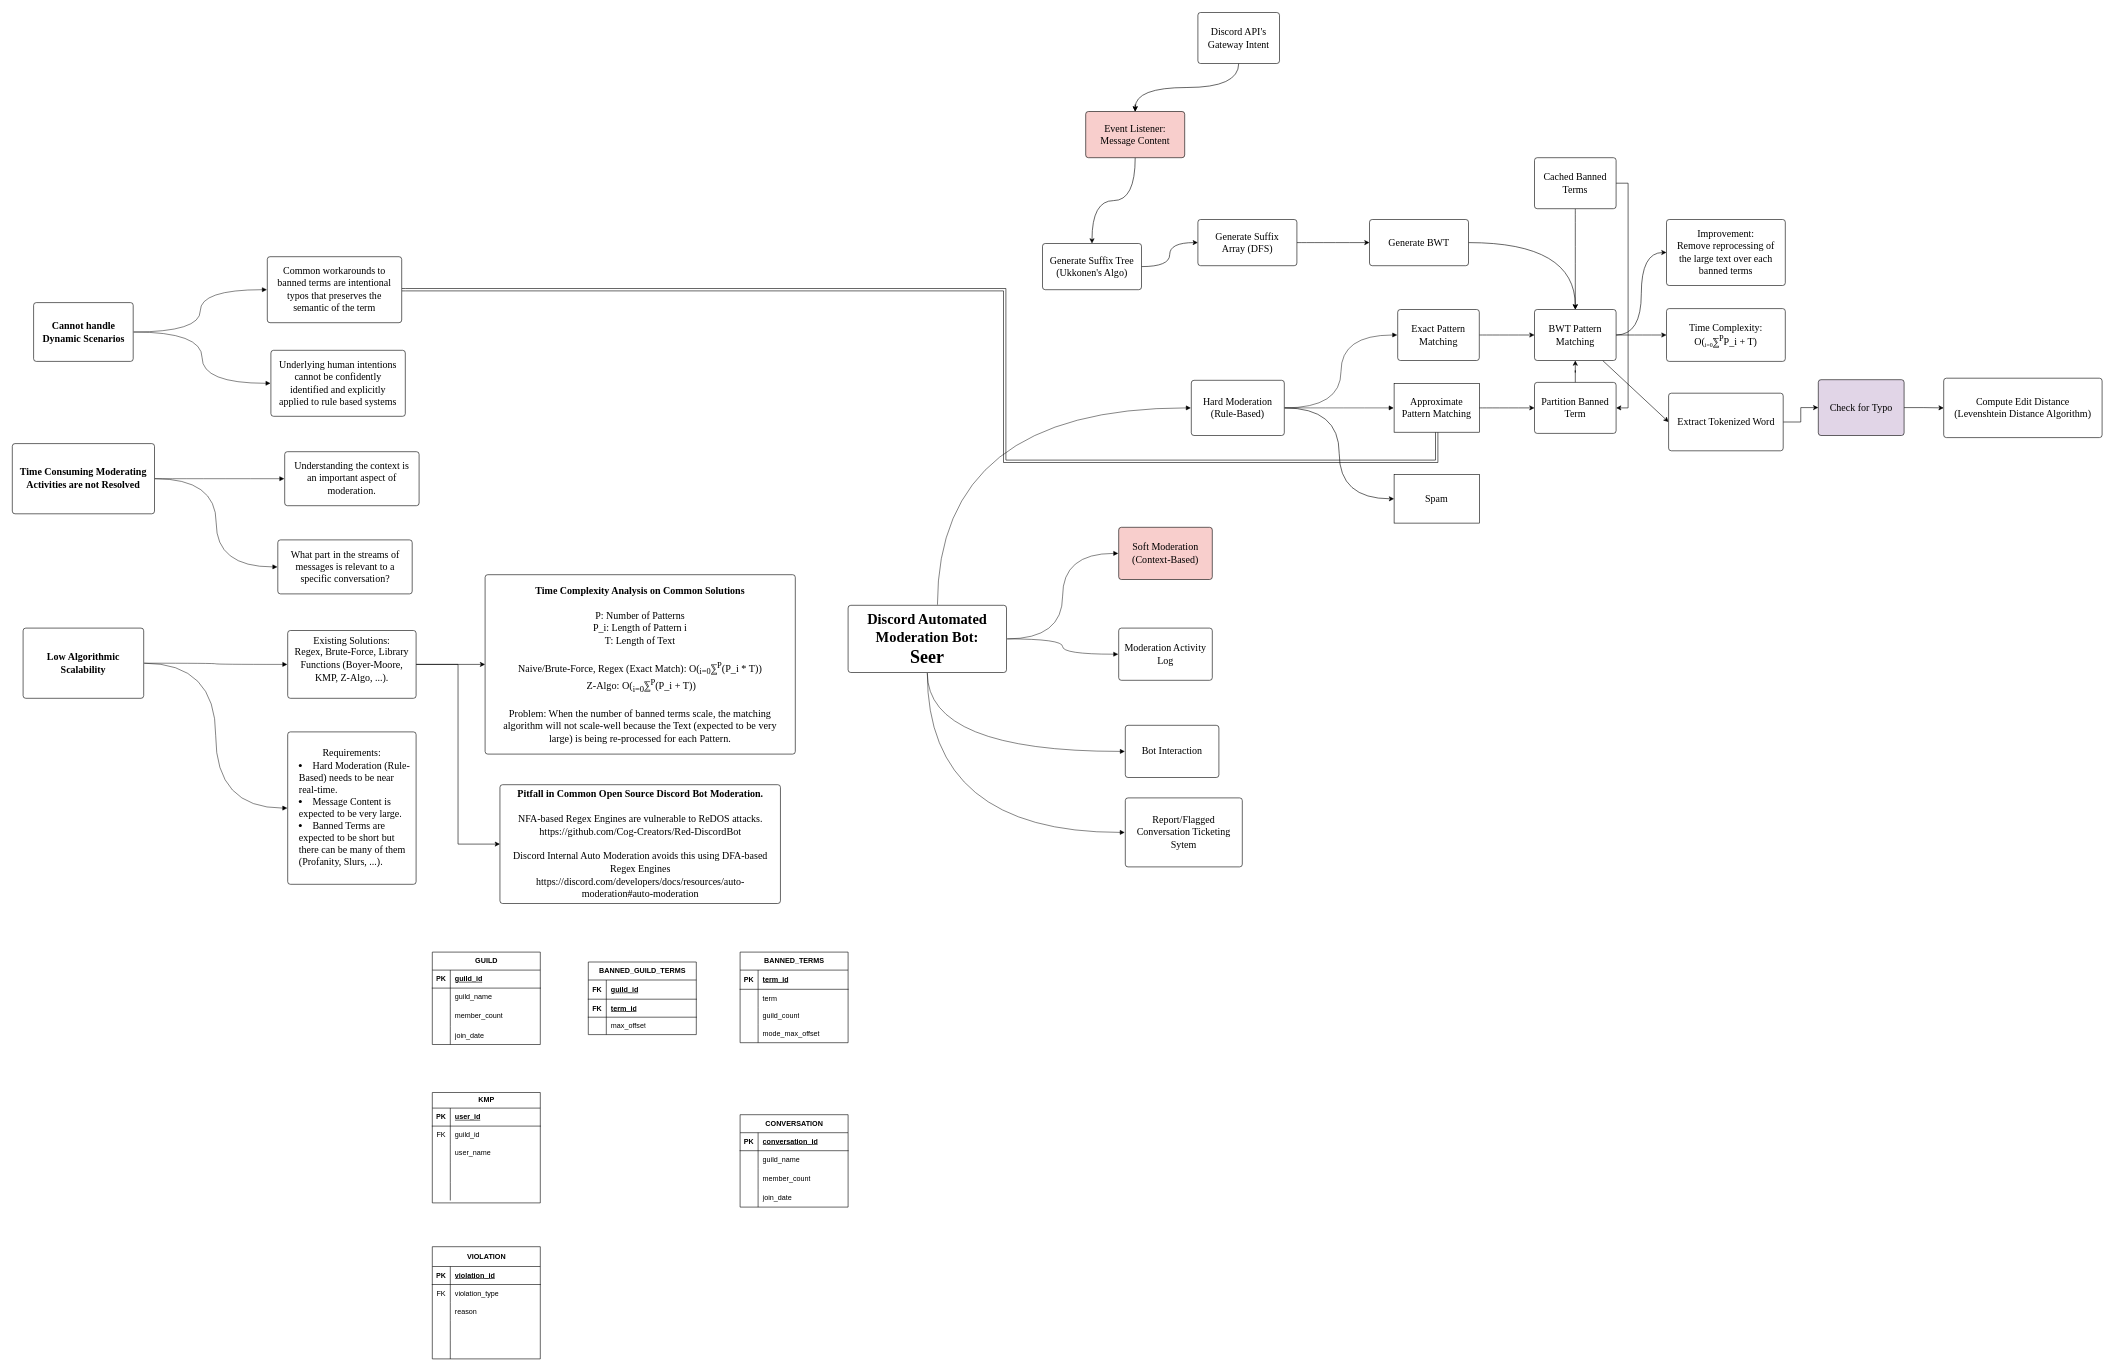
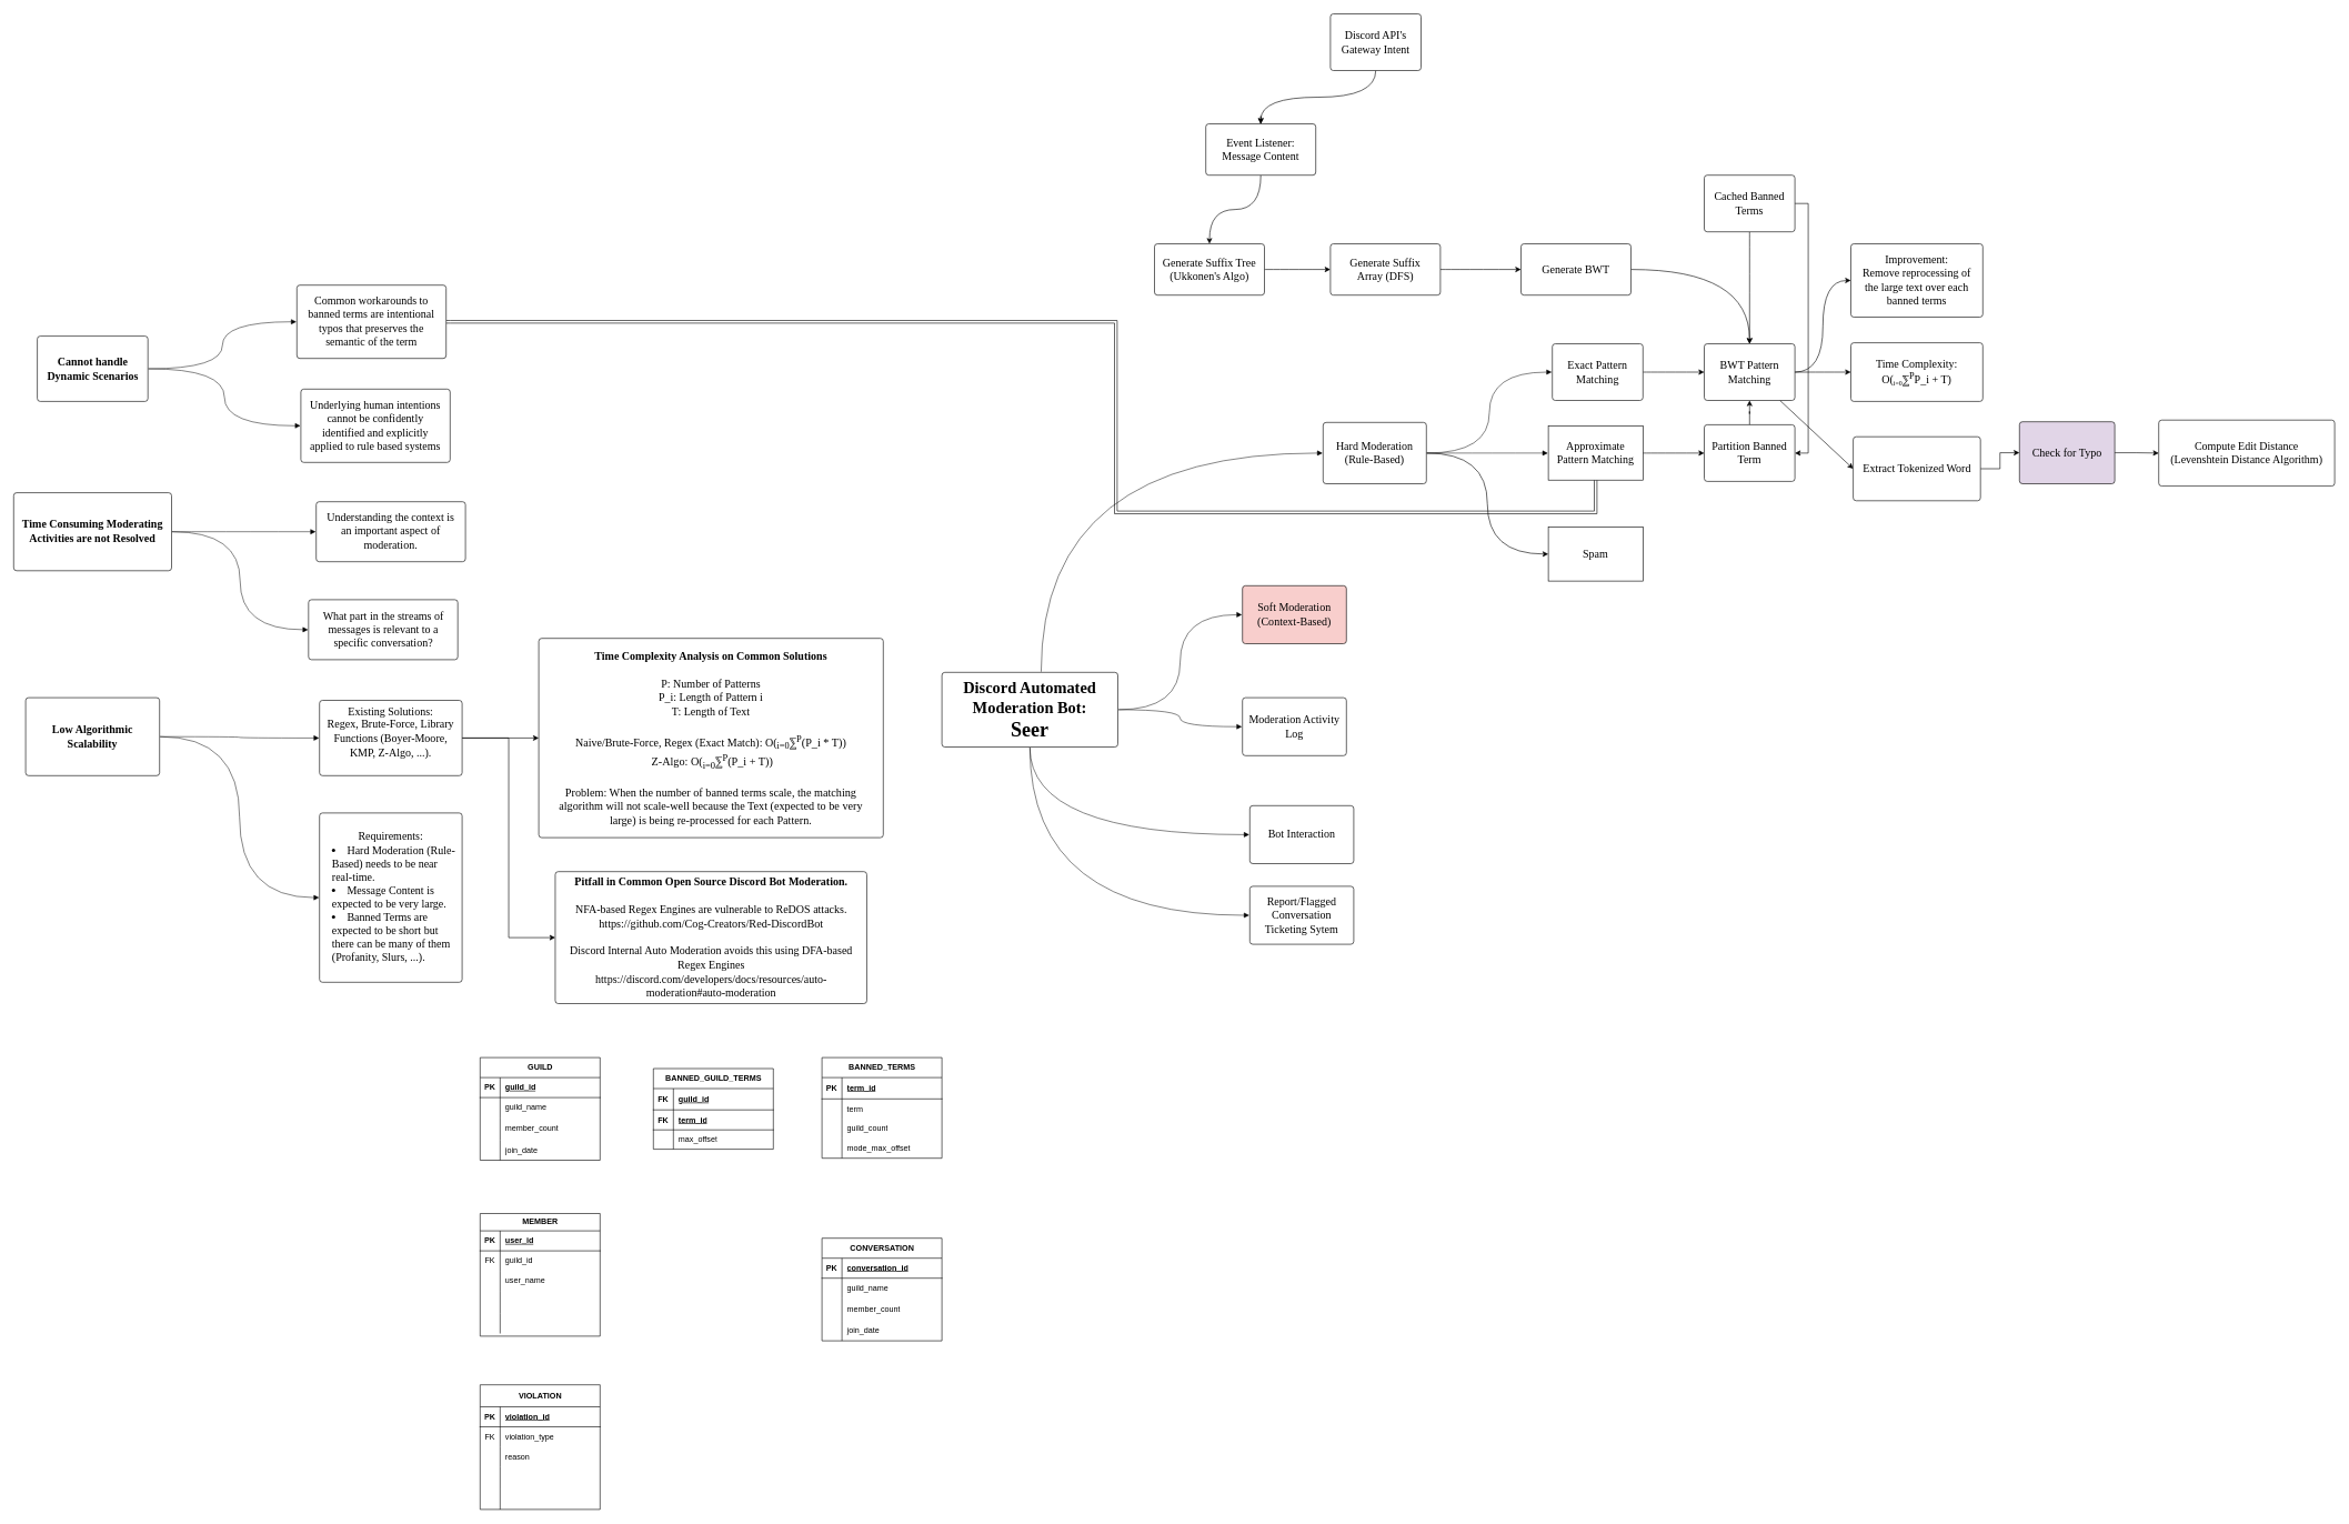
- <mxCell id="43" value="Event Listener:&lt;br&gt;Message Content" style="html=1;overflow=block;blockSpacing=1;whiteSpace=wrap;fontSize=16.7;fontFamily=Liberation Serif;spacing=9;strokeOpacity=100;rounded=1;absoluteArcSize=1;arcSize=9;strokeWidth=NaN;lucidId=.oArof~L8ejZ;fillColor=#f8cecc;" parent="1" vertex="1"><mxGeometry x="1809" y="185" width="165" height="77" as="geometry" /></mxCell>
+ <mxCell id="43" value="Event Listener:&lt;br&gt;Message Content" style="html=1;overflow=block;blockSpacing=1;whiteSpace=wrap;fontSize=16.7;fontFamily=Liberation Serif;spacing=9;strokeOpacity=100;rounded=1;absoluteArcSize=1;arcSize=9;strokeWidth=NaN;lucidId=.oArof~L8ejZ;" parent="1" vertex="1"><mxGeometry x="1809" y="185" width="165" height="77" as="geometry" /></mxCell>
- <mxCell id="45" value="Generate Suffix Tree (Ukkonen's Algo)" style="html=1;overflow=block;blockSpacing=1;whiteSpace=wrap;fontSize=16.7;fontFamily=Liberation Serif;spacing=9;strokeOpacity=100;rounded=1;absoluteArcSize=1;arcSize=9;strokeWidth=NaN;lucidId=.oArof~L8ejZ;" parent="1" vertex="1"><mxGeometry x="1737" y="405" width="165" height="77" as="geometry" /></mxCell>
+ <mxCell id="45" value="Generate Suffix Tree (Ukkonen's Algo)" style="html=1;overflow=block;blockSpacing=1;whiteSpace=wrap;fontSize=16.7;fontFamily=Liberation Serif;spacing=9;strokeOpacity=100;rounded=1;absoluteArcSize=1;arcSize=9;strokeWidth=NaN;lucidId=.oArof~L8ejZ;" parent="1" vertex="1"><mxGeometry x="1732" y="365" width="165" height="77" as="geometry" /></mxCell>
- <mxCell id="11" value="Report/Flagged Conversation Ticketing Sytem" style="html=1;overflow=block;blockSpacing=1;whiteSpace=wrap;fontSize=16.7;fontFamily=Liberation Serif;spacing=9;strokeOpacity=100;rounded=1;absoluteArcSize=1;arcSize=9;strokeWidth=NaN;lucidId=cmArEo6nTfix;" parent="1" vertex="1"><mxGeometry x="1875" y="1329" width="195" height="115" as="geometry" /></mxCell>
+ <mxCell id="11" value="Report/Flagged Conversation Ticketing Sytem" style="html=1;overflow=block;blockSpacing=1;whiteSpace=wrap;fontSize=16.7;fontFamily=Liberation Serif;spacing=9;strokeOpacity=100;rounded=1;absoluteArcSize=1;arcSize=9;strokeWidth=NaN;lucidId=cmArEo6nTfix;" parent="1" vertex="1"><mxGeometry x="1875" y="1329" width="156" height="87" as="geometry" /></mxCell>
- <mxCell id="117" value="KMP" style="shape=table;startSize=26;container=1;collapsible=1;childLayout=tableLayout;fixedRows=1;rowLines=0;fontStyle=1;align=center;resizeLast=1;html=1;" vertex="1" parent="1"><mxGeometry x="720" y="1820" width="180" height="184" as="geometry" /></mxCell>
+ <mxCell id="117" value="MEMBER" style="shape=table;startSize=26;container=1;collapsible=1;childLayout=tableLayout;fixedRows=1;rowLines=0;fontStyle=1;align=center;resizeLast=1;html=1;" vertex="1" parent="1"><mxGeometry x="720" y="1820" width="180" height="184" as="geometry" /></mxCell>
